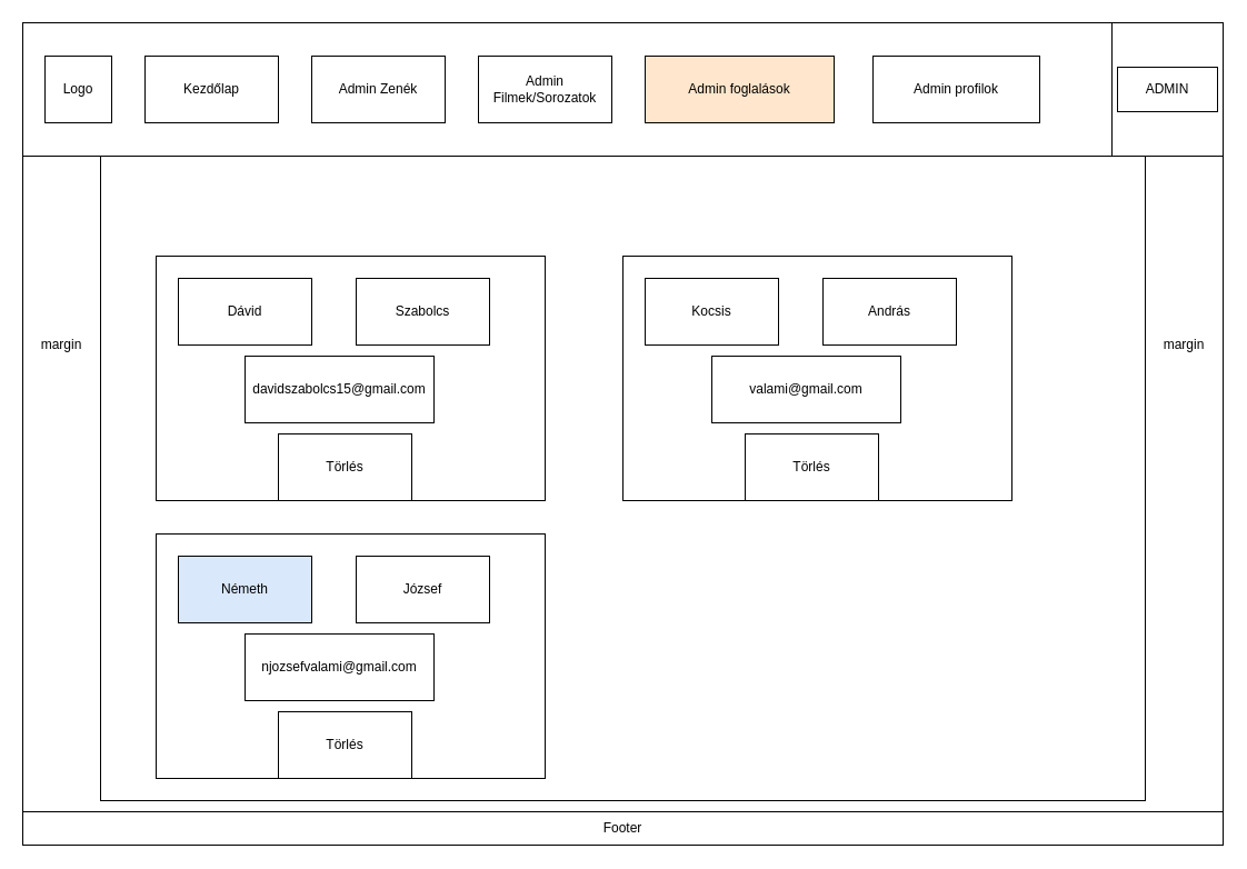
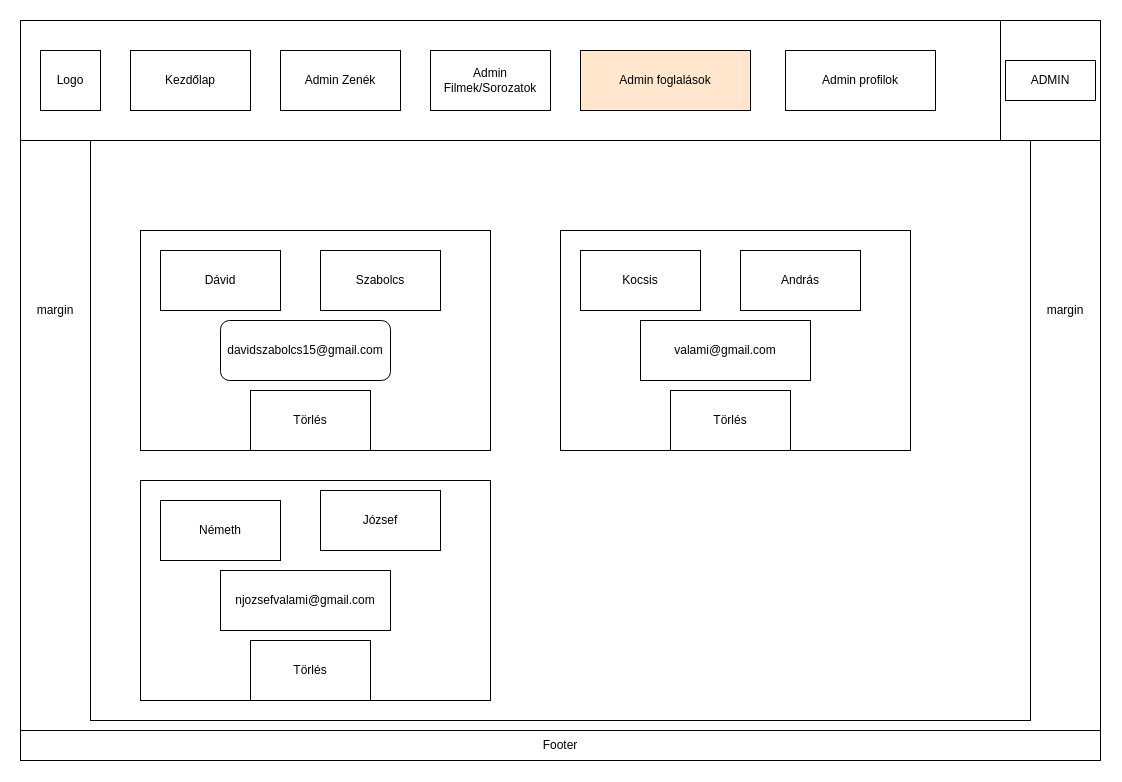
- <mxCell id="24" value="davidszabolcs15@gmail.com" style="rounded=0;whiteSpace=wrap;html=1;" vertex="1" parent="20"><mxGeometry x="80" y="90" width="170" height="60" as="geometry" /></mxCell>
+ <mxCell id="24" value="davidszabolcs15@gmail.com" style="whiteSpace=wrap;html=1;rounded=1;" vertex="1" parent="20"><mxGeometry x="80" y="90" width="170" height="60" as="geometry" /></mxCell>
- <mxCell id="34" value="Németh" style="rounded=0;whiteSpace=wrap;html=1;fillColor=#dae8fc;" vertex="1" parent="32"><mxGeometry x="20" y="20" width="120" height="60" as="geometry" /></mxCell>
+ <mxCell id="34" value="Németh" style="rounded=0;whiteSpace=wrap;html=1;" vertex="1" parent="32"><mxGeometry x="20" y="20" width="120" height="60" as="geometry" /></mxCell>
- <mxCell id="35" value="József" style="rounded=0;whiteSpace=wrap;html=1;" vertex="1" parent="32"><mxGeometry x="180" y="20" width="120" height="60" as="geometry" /></mxCell>
+ <mxCell id="35" value="József" style="rounded=0;whiteSpace=wrap;html=1;" vertex="1" parent="32"><mxGeometry x="180" y="10" width="120" height="60" as="geometry" /></mxCell>
